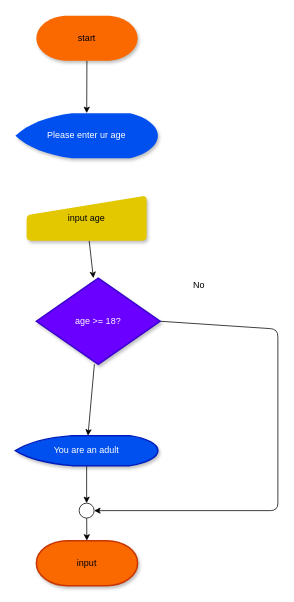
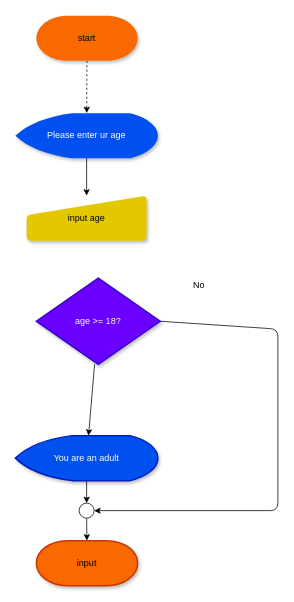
- <mxCell id="2" value="" style="edgeStyle=none;html=1;" edge="1" parent="1" source="3" target="6"><mxGeometry relative="1" as="geometry" /></mxCell>
+ <mxCell id="2" value="" style="edgeStyle=none;html=1;dashed=1;" edge="1" parent="1" source="3" target="6"><mxGeometry relative="1" as="geometry" /></mxCell>
+ <mxCell id="5" value="" style="edgeStyle=none;html=1;" edge="1" parent="1" source="6" target="8"><mxGeometry relative="1" as="geometry" /></mxCell>
- <mxCell id="7" value="" style="edgeStyle=none;html=1;" edge="1" parent="1" source="8" target="11"><mxGeometry relative="1" as="geometry" /></mxCell>
- <mxCell id="13" value="You are an adult" style="strokeWidth=2;html=1;shape=mxgraph.flowchart.display;whiteSpace=wrap;fillColor=#0050ef;fontColor=#ffffff;strokeColor=#001DBC;shadow=1;" vertex="1" parent="1"><mxGeometry x="20" y="580" width="190" height="40" as="geometry" /></mxCell>
+ <mxCell id="13" value="You are an adult" style="strokeWidth=2;html=1;shape=mxgraph.flowchart.display;whiteSpace=wrap;fillColor=#0050ef;fontColor=#ffffff;strokeColor=#001DBC;shadow=1;" vertex="1" parent="1"><mxGeometry x="20" y="580" width="190" height="60" as="geometry" /></mxCell>
